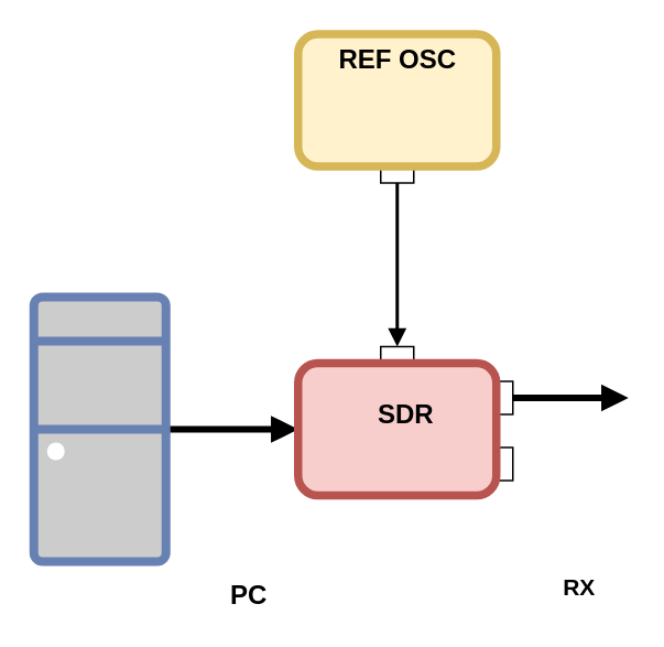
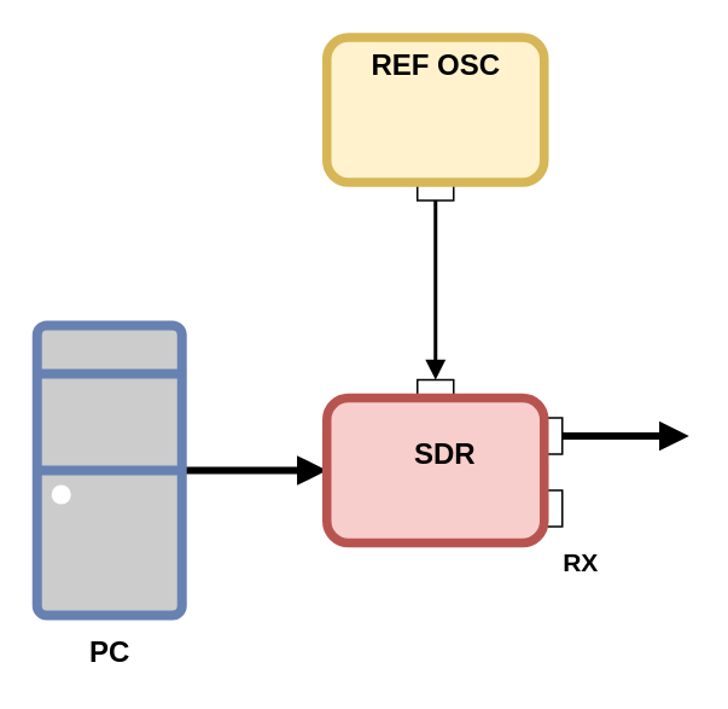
- <mxCell id="13" value="&lt;b&gt;&lt;font style=&quot;font-size: 14px&quot;&gt;RX&lt;/font&gt;&lt;/b&gt;" style="text;html=1;resizable=0;autosize=1;align=center;verticalAlign=middle;points=[];fillColor=none;strokeColor=none;rounded=0;" vertex="1" parent="1"><mxGeometry x="335" y="345" width="30" height="20" as="geometry" /></mxCell>
+ <mxCell id="13" value="&lt;b&gt;&lt;font style=&quot;font-size: 14px&quot;&gt;RX&lt;/font&gt;&lt;/b&gt;" style="text;html=1;resizable=0;autosize=1;align=center;verticalAlign=middle;points=[];fillColor=none;strokeColor=none;rounded=0;" vertex="1" parent="1"><mxGeometry x="305" y="300" width="30" height="20" as="geometry" /></mxCell>
- <mxCell id="10" value="&lt;span style=&quot;font-size: 16px&quot;&gt;&lt;b&gt;PC&lt;/b&gt;&lt;/span&gt;" style="text;html=1;resizable=0;autosize=1;align=center;verticalAlign=middle;points=[];fillColor=none;strokeColor=none;rounded=0;" vertex="1" parent="1"><mxGeometry x="130" y="349" width="40" height="20" as="geometry" /></mxCell>
+ <mxCell id="10" value="&lt;span style=&quot;font-size: 16px&quot;&gt;&lt;b&gt;PC&lt;/b&gt;&lt;/span&gt;" style="text;html=1;resizable=0;autosize=1;align=center;verticalAlign=middle;points=[];fillColor=none;strokeColor=none;rounded=0;" vertex="1" parent="1"><mxGeometry x="40" y="349" width="40" height="20" as="geometry" /></mxCell>
